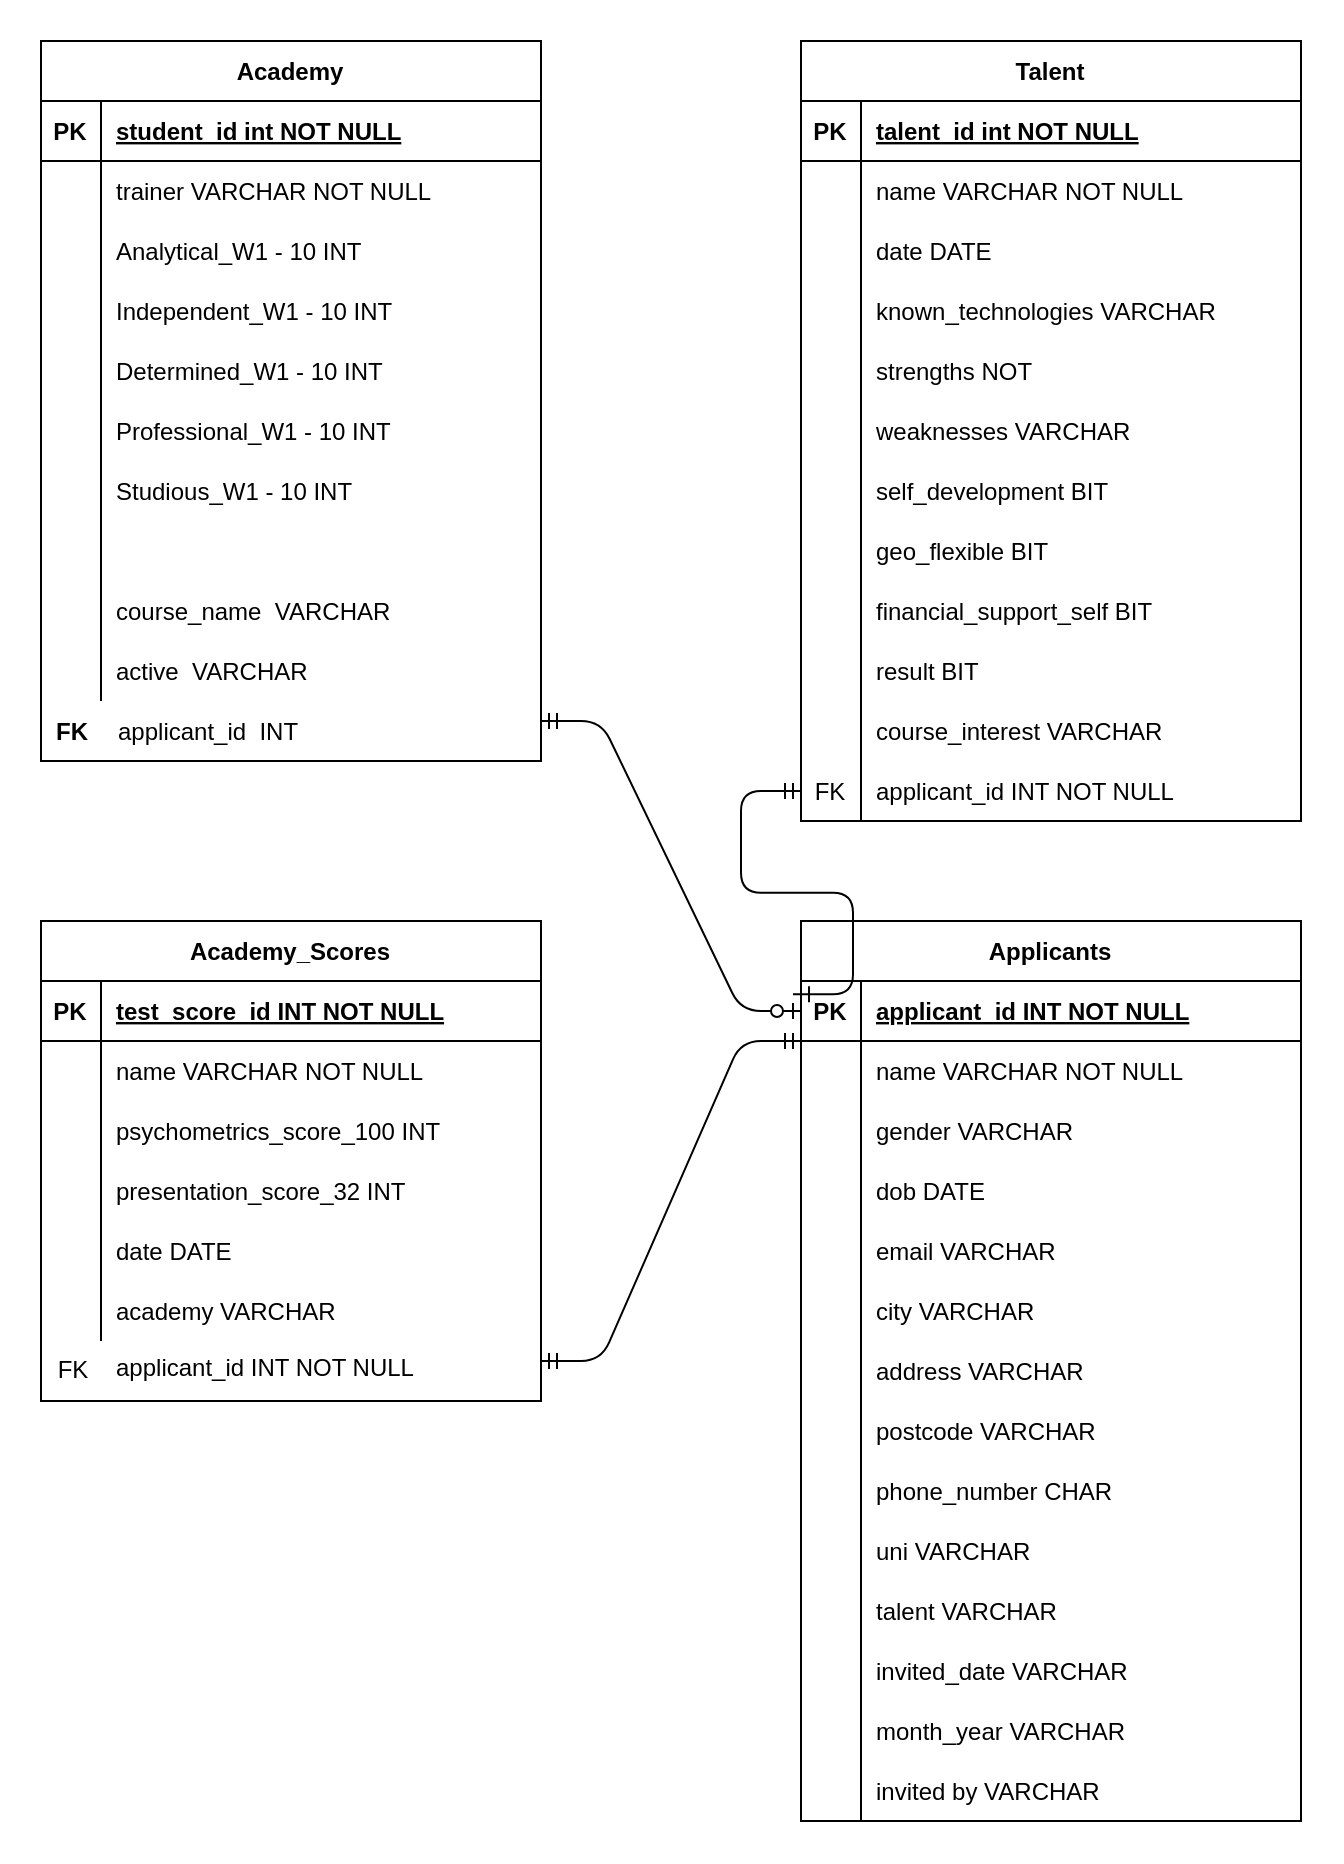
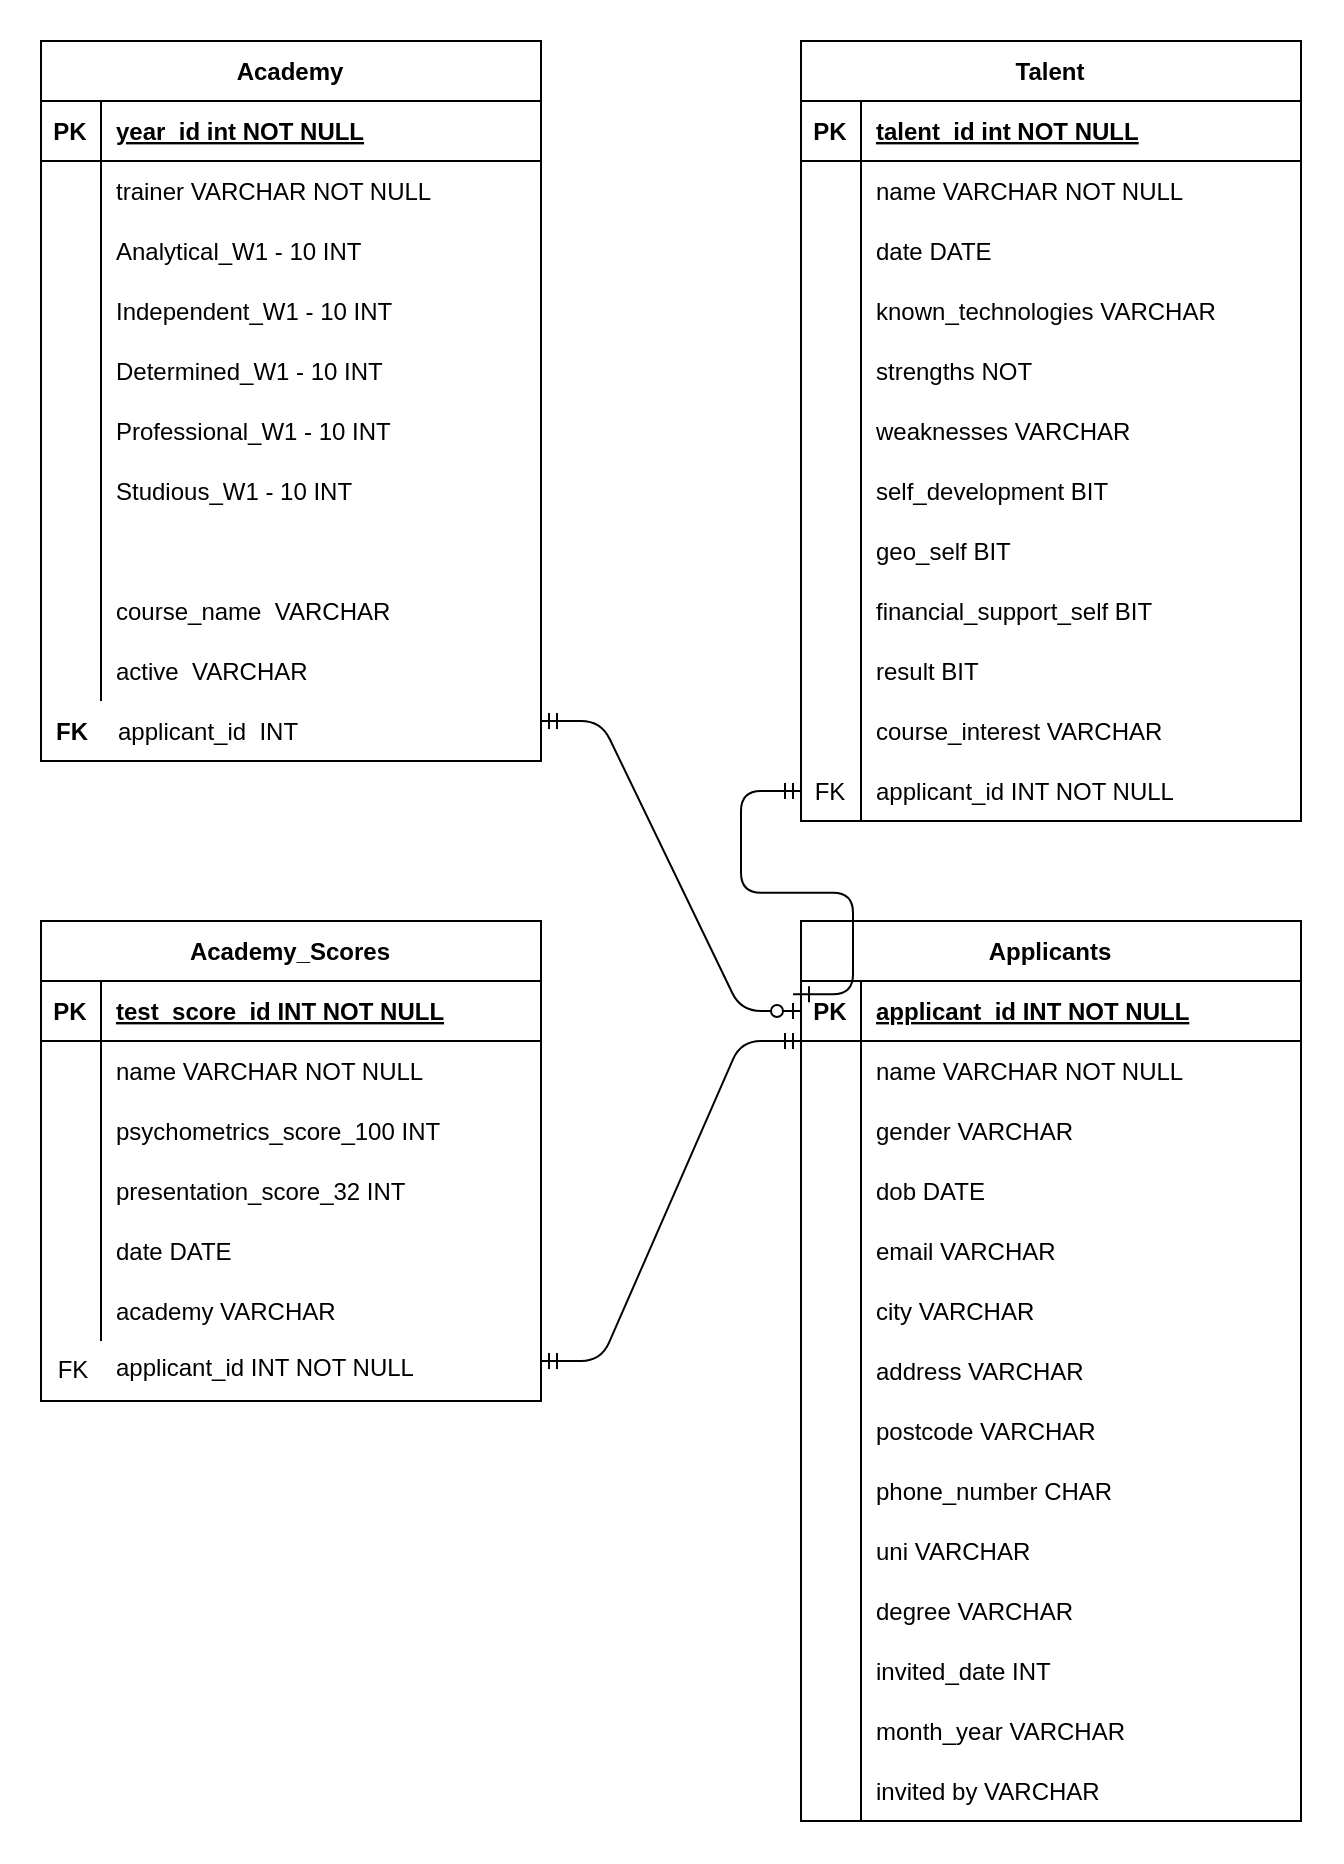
- <mxCell id="5" value="student_id int NOT NULL " style="shape=partialRectangle;overflow=hidden;connectable=0;fillColor=none;top=0;left=0;bottom=0;right=0;align=left;spacingLeft=6;fontStyle=5;" parent="3" vertex="1"><mxGeometry x="30" width="220" height="30" as="geometry" /></mxCell>
+ <mxCell id="5" value="year_id int NOT NULL " style="shape=partialRectangle;overflow=hidden;connectable=0;fillColor=none;top=0;left=0;bottom=0;right=0;align=left;spacingLeft=6;fontStyle=5;" parent="3" vertex="1"><mxGeometry x="30" width="220" height="30" as="geometry" /></mxCell>
- <mxCell id="56" value="geo_flexible BIT" style="shape=partialRectangle;overflow=hidden;connectable=0;fillColor=none;top=0;left=0;bottom=0;right=0;align=left;spacingLeft=6;" parent="54" vertex="1"><mxGeometry x="30" width="220" height="30" as="geometry" /></mxCell>
+ <mxCell id="56" value="geo_self BIT" style="shape=partialRectangle;overflow=hidden;connectable=0;fillColor=none;top=0;left=0;bottom=0;right=0;align=left;spacingLeft=6;" parent="54" vertex="1"><mxGeometry x="30" width="220" height="30" as="geometry" /></mxCell>
- <mxCell id="103" value="talent VARCHAR" style="shape=partialRectangle;overflow=hidden;connectable=0;fillColor=none;top=0;left=0;bottom=0;right=0;align=left;spacingLeft=6;" parent="101" vertex="1"><mxGeometry x="30" width="220" height="30" as="geometry" /></mxCell>
+ <mxCell id="103" value="degree VARCHAR" style="shape=partialRectangle;overflow=hidden;connectable=0;fillColor=none;top=0;left=0;bottom=0;right=0;align=left;spacingLeft=6;" parent="101" vertex="1"><mxGeometry x="30" width="220" height="30" as="geometry" /></mxCell>
- <mxCell id="106" value="invited_date VARCHAR" style="shape=partialRectangle;overflow=hidden;connectable=0;fillColor=none;top=0;left=0;bottom=0;right=0;align=left;spacingLeft=6;" parent="104" vertex="1"><mxGeometry x="30" width="220" height="30" as="geometry" /></mxCell>
+ <mxCell id="106" value="invited_date INT" style="shape=partialRectangle;overflow=hidden;connectable=0;fillColor=none;top=0;left=0;bottom=0;right=0;align=left;spacingLeft=6;" parent="104" vertex="1"><mxGeometry x="30" width="220" height="30" as="geometry" /></mxCell>
